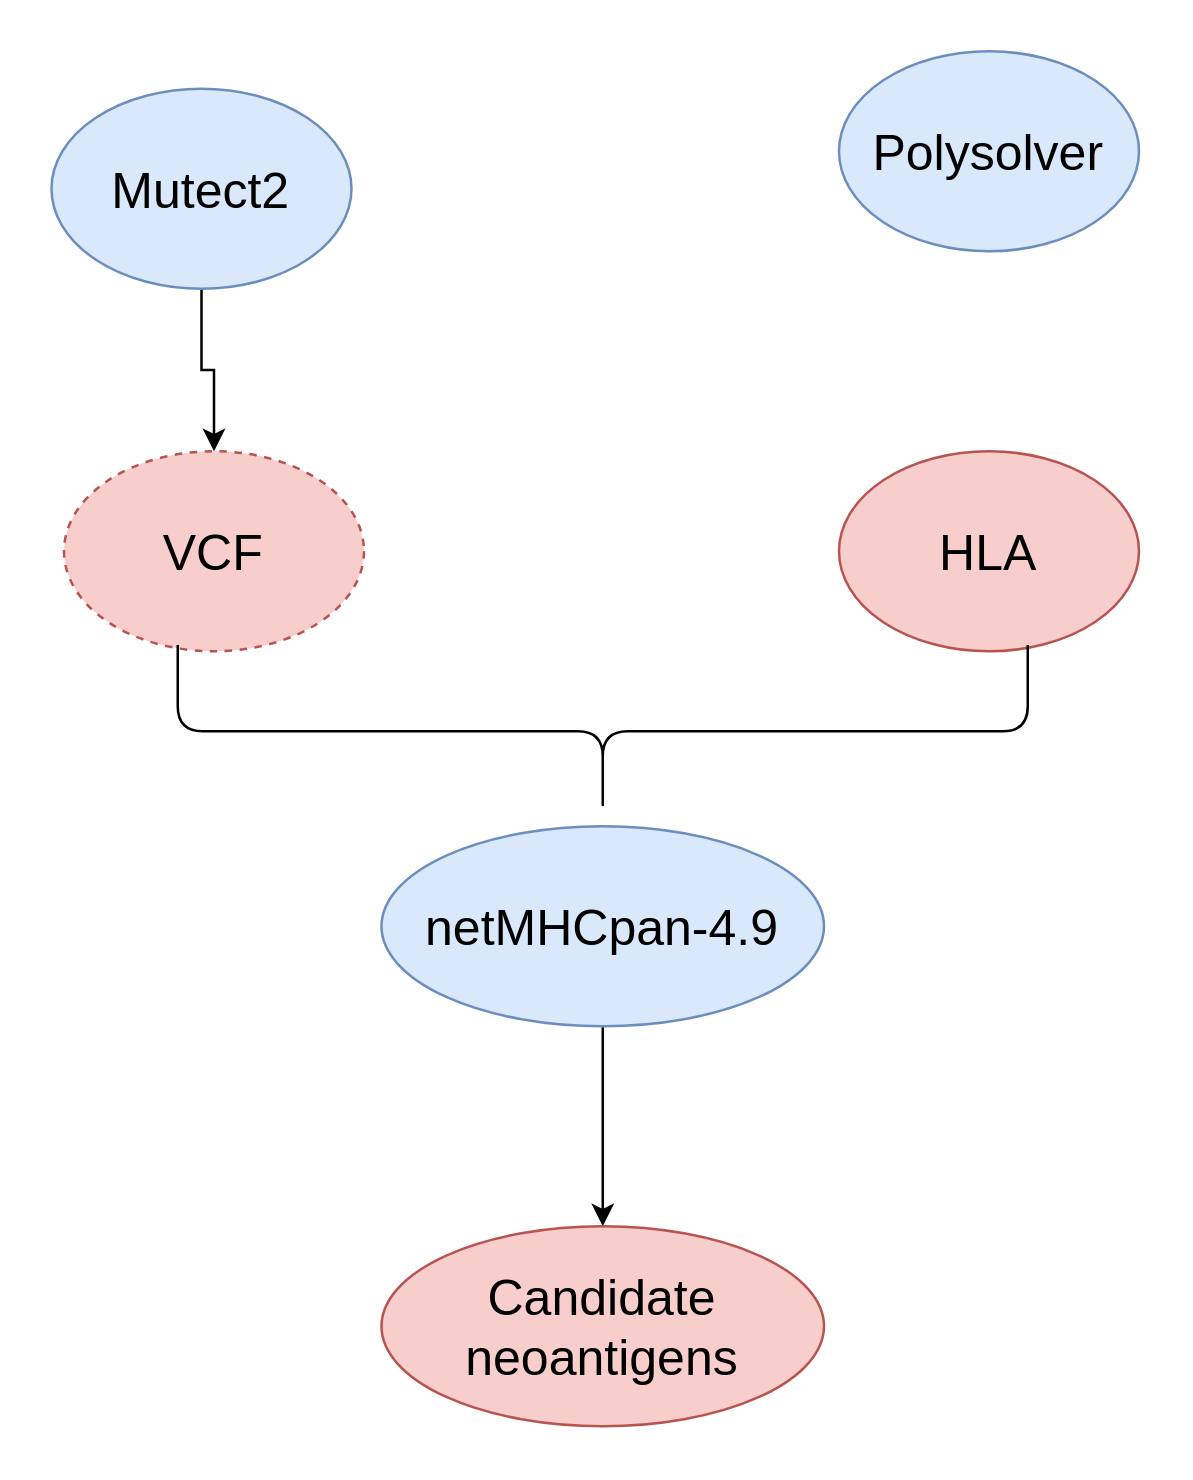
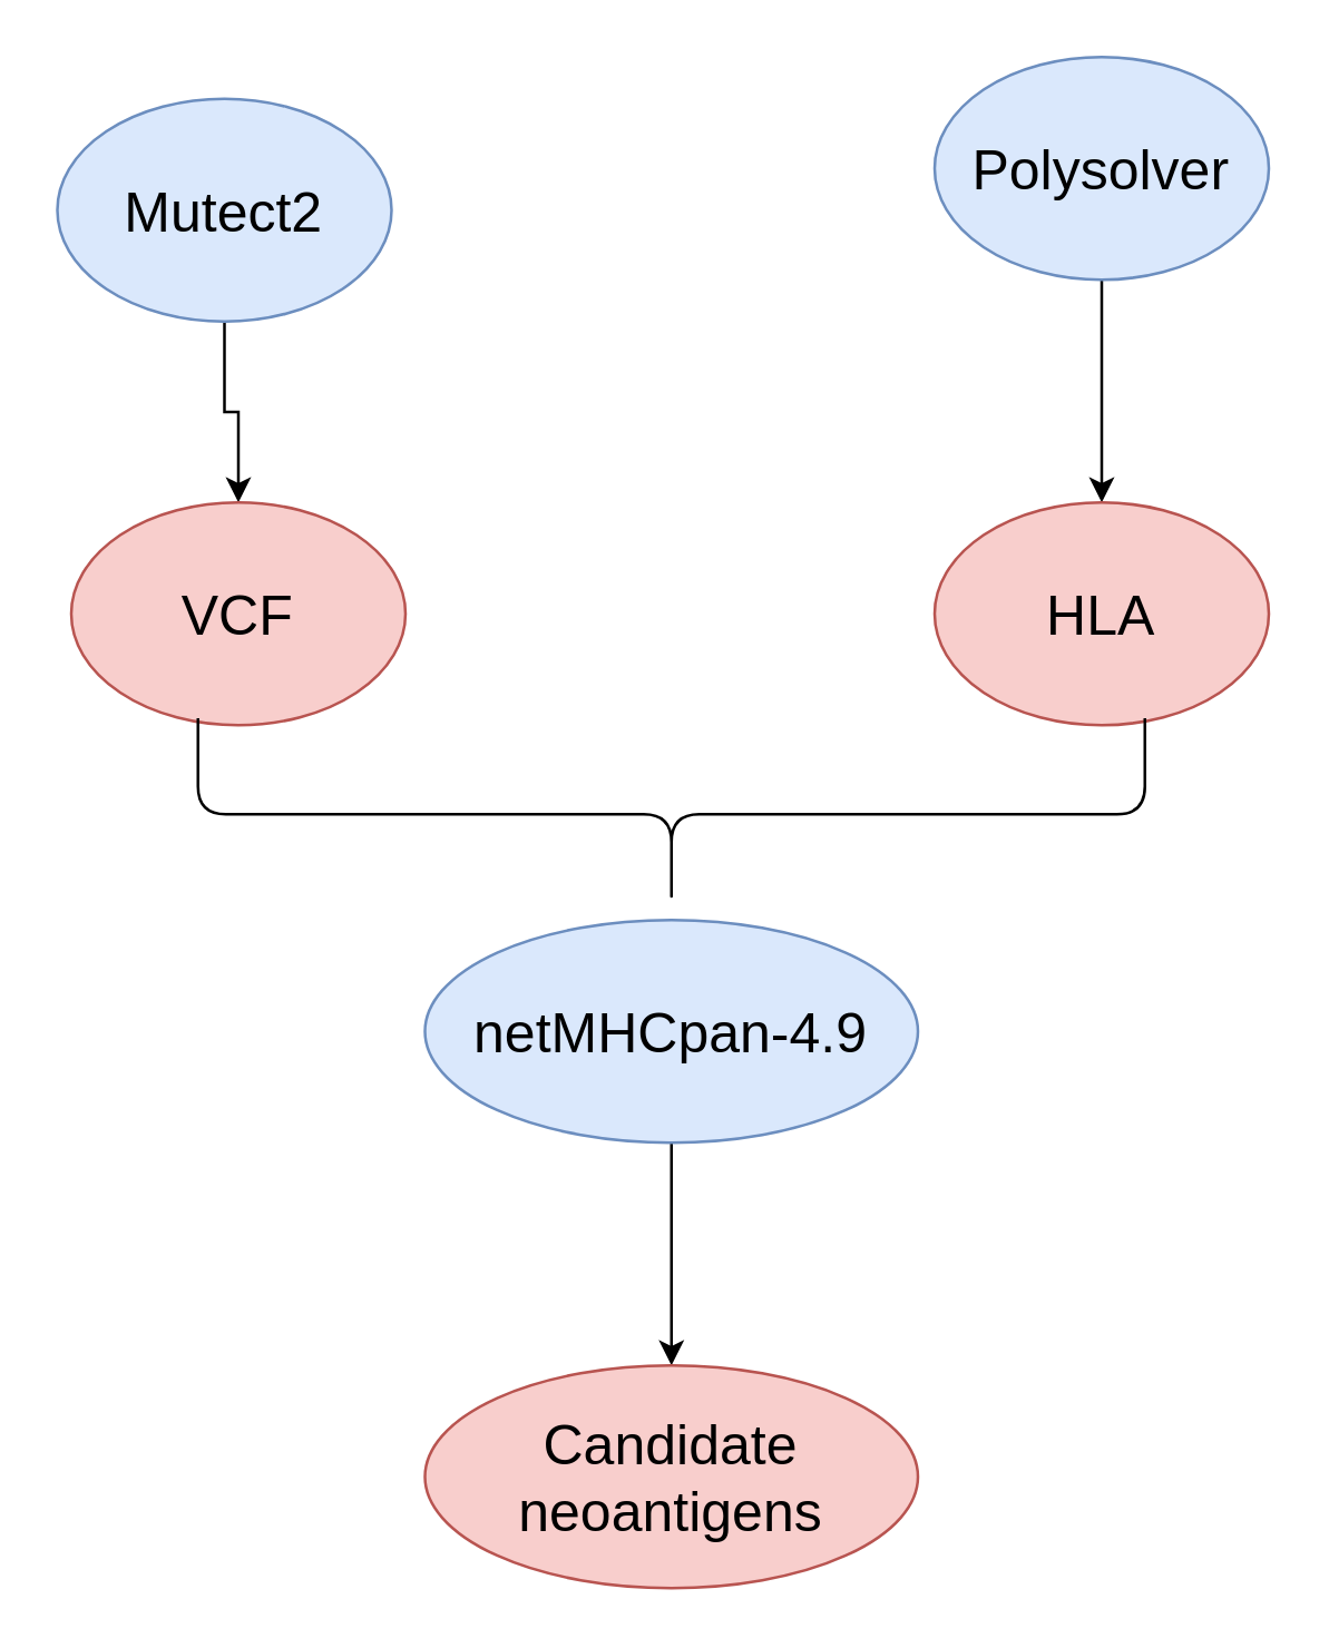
+ <mxCell id="4" value="" style="edgeStyle=orthogonalEdgeStyle;rounded=0;orthogonalLoop=1;jettySize=auto;html=1;" edge="1" parent="1" source="5" target="6"><mxGeometry relative="1" as="geometry" /></mxCell>
- <mxCell id="7" value="&lt;font style=&quot;font-size: 20px&quot;&gt;VCF&lt;/font&gt;" style="ellipse;whiteSpace=wrap;html=1;fillColor=#f8cecc;strokeColor=#b85450;dashed=1;" vertex="1" parent="1"><mxGeometry x="25" y="180" width="120" height="80" as="geometry" /></mxCell>
+ <mxCell id="7" value="&lt;font style=&quot;font-size: 20px&quot;&gt;VCF&lt;/font&gt;" style="ellipse;whiteSpace=wrap;html=1;fillColor=#f8cecc;strokeColor=#b85450;" vertex="1" parent="1"><mxGeometry x="25" y="180" width="120" height="80" as="geometry" /></mxCell>
